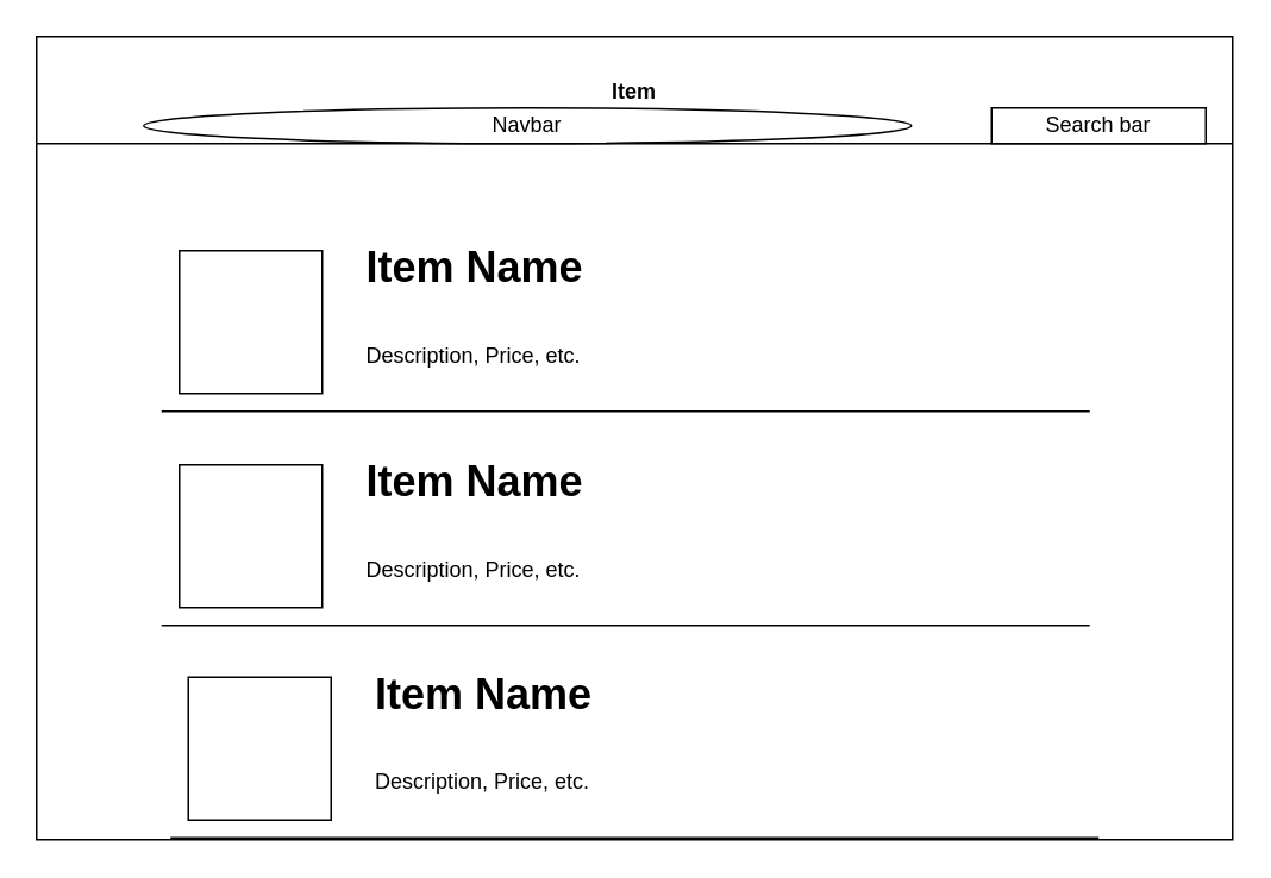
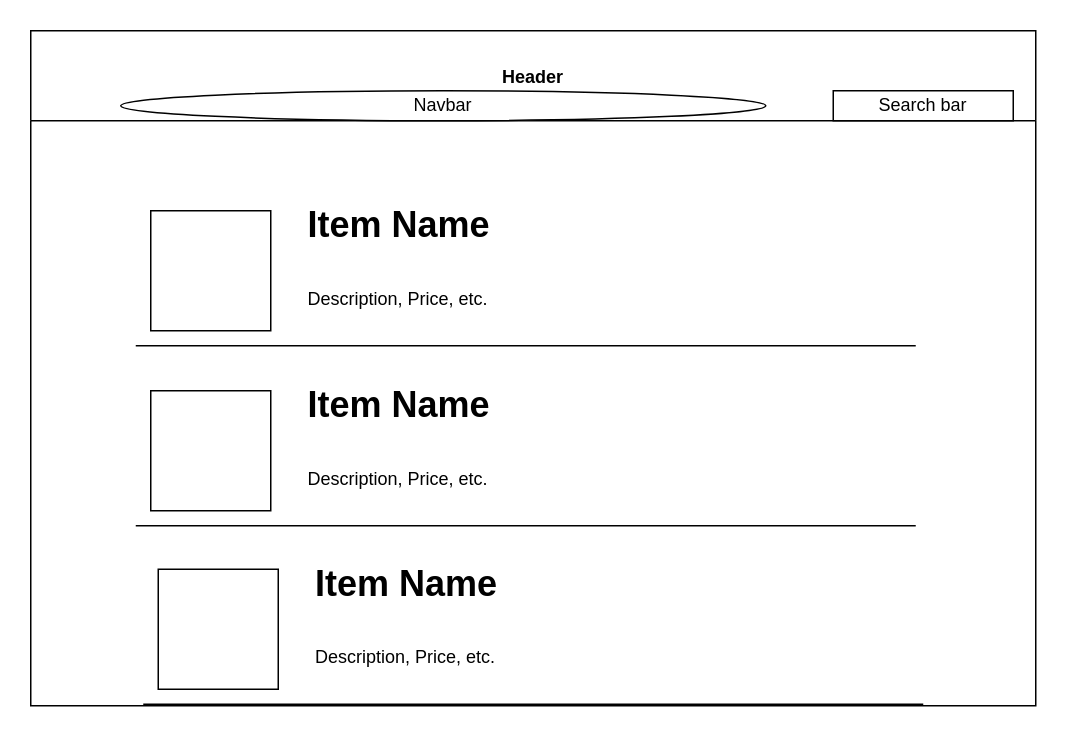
- <mxCell id="2" value="Item" style="swimlane;startSize=60;" vertex="1" parent="1"><mxGeometry x="20" y="20" width="670" height="450" as="geometry" /></mxCell>
+ <mxCell id="2" value="Header" style="swimlane;startSize=60;" vertex="1" parent="1"><mxGeometry x="20" y="20" width="670" height="450" as="geometry" /></mxCell>
